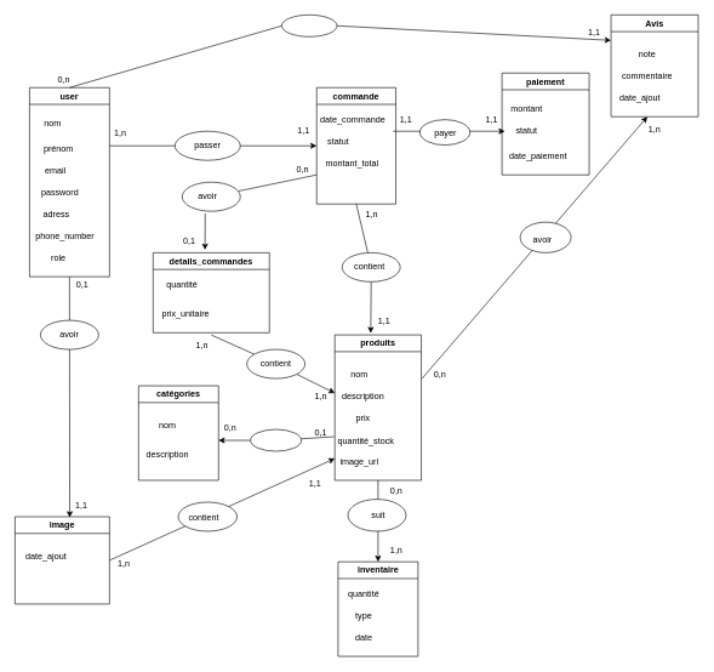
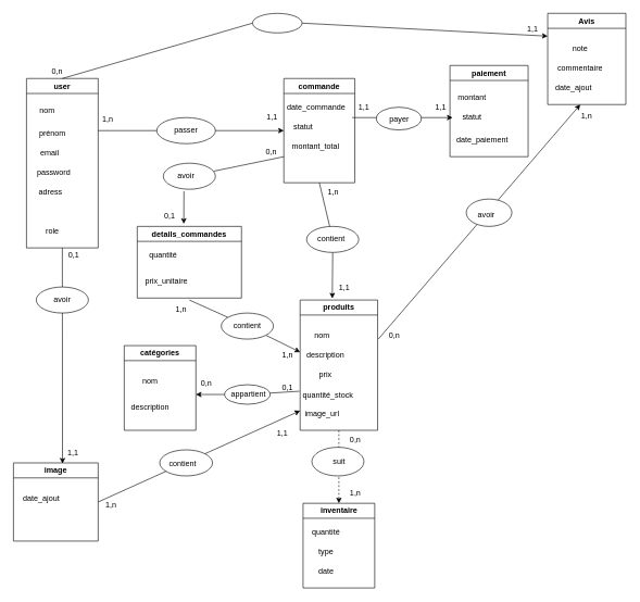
- <mxCell id="9" value="phone_number" style="text;html=1;strokeColor=none;fillColor=none;align=center;verticalAlign=middle;whiteSpace=wrap;rounded=0;" parent="3" vertex="1"><mxGeometry x="19" y="190" width="60" height="30" as="geometry" /></mxCell>
+ <mxCell id="48" value="appartient" style="text;html=1;strokeColor=none;fillColor=none;align=center;verticalAlign=middle;whiteSpace=wrap;rounded=0;" parent="1" vertex="1"><mxGeometry x="351" y="590" width="60" height="30" as="geometry" /></mxCell>
- <mxCell id="74" value="" style="endArrow=classic;html=1;exitX=0.5;exitY=1;exitDx=0;exitDy=0;entryX=0.5;entryY=0;entryDx=0;entryDy=0;" parent="1" source="17" target="37" edge="1"><mxGeometry width="50" height="50" relative="1" as="geometry"><mxPoint x="340" y="780" as="sourcePoint" /><mxPoint x="390" y="730" as="targetPoint" /></mxGeometry></mxCell>
+ <mxCell id="74" value="" style="endArrow=classic;html=1;exitX=0.5;exitY=1;exitDx=0;exitDy=0;entryX=0.5;entryY=0;entryDx=0;entryDy=0;dashed=1;" parent="1" source="17" target="37" edge="1"><mxGeometry width="50" height="50" relative="1" as="geometry"><mxPoint x="340" y="780" as="sourcePoint" /><mxPoint x="390" y="730" as="targetPoint" /></mxGeometry></mxCell>
